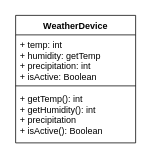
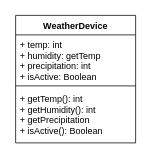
- <mxCell id="5" value="+ getTemp(): int&#10;+ getHumidity(): int&#10;+ precipitation&#10;+ isActive(): Boolean" style="text;strokeColor=none;fillColor=none;align=left;verticalAlign=top;spacingLeft=4;spacingRight=4;overflow=hidden;rotatable=0;points=[[0,0.5],[1,0.5]];portConstraint=eastwest;" vertex="1" parent="2"><mxGeometry y="98" width="160" height="72" as="geometry" /></mxCell>
+ <mxCell id="5" value="+ getTemp(): int&#10;+ getHumidity(): int&#10;+ getPrecipitation&#10;+ isActive(): Boolean" style="text;strokeColor=none;fillColor=none;align=left;verticalAlign=top;spacingLeft=4;spacingRight=4;overflow=hidden;rotatable=0;points=[[0,0.5],[1,0.5]];portConstraint=eastwest;" vertex="1" parent="2"><mxGeometry y="98" width="160" height="72" as="geometry" /></mxCell>
